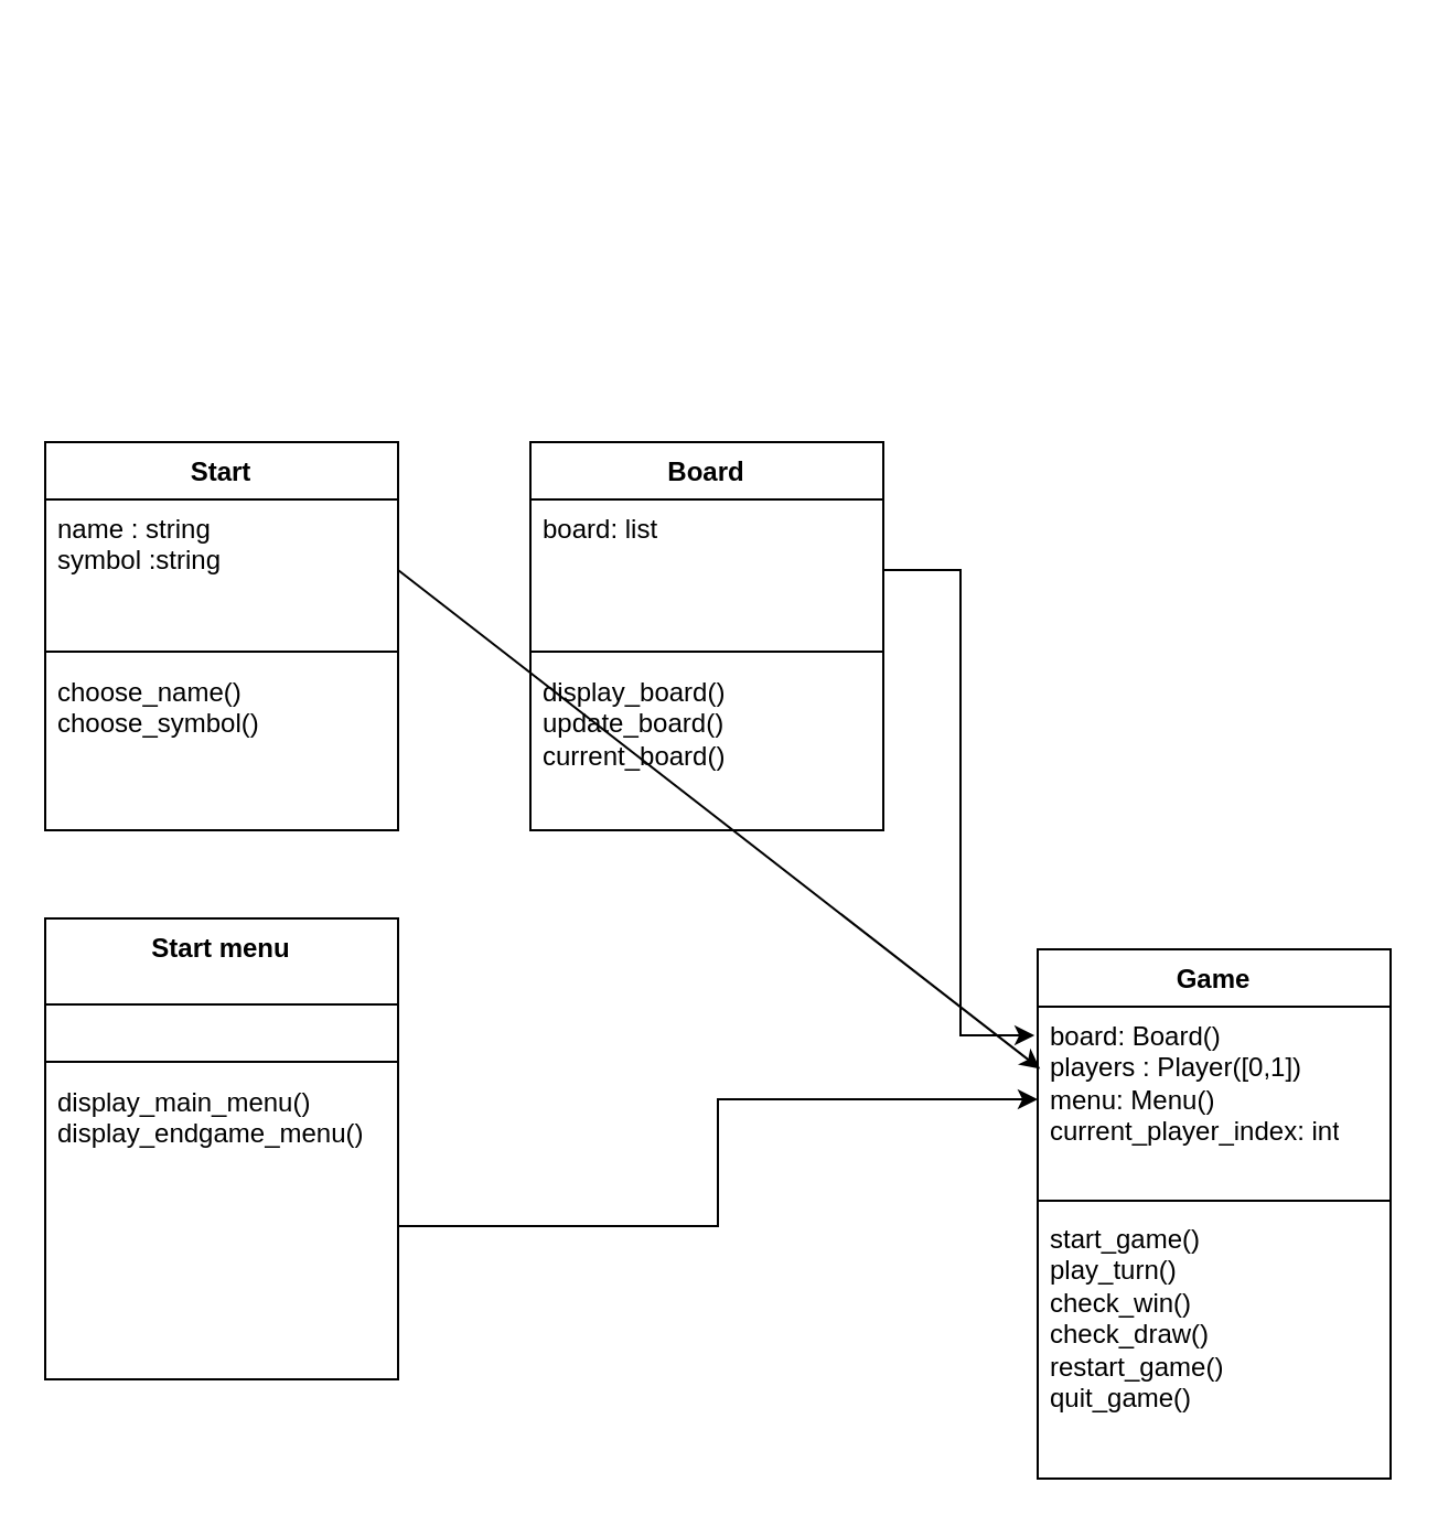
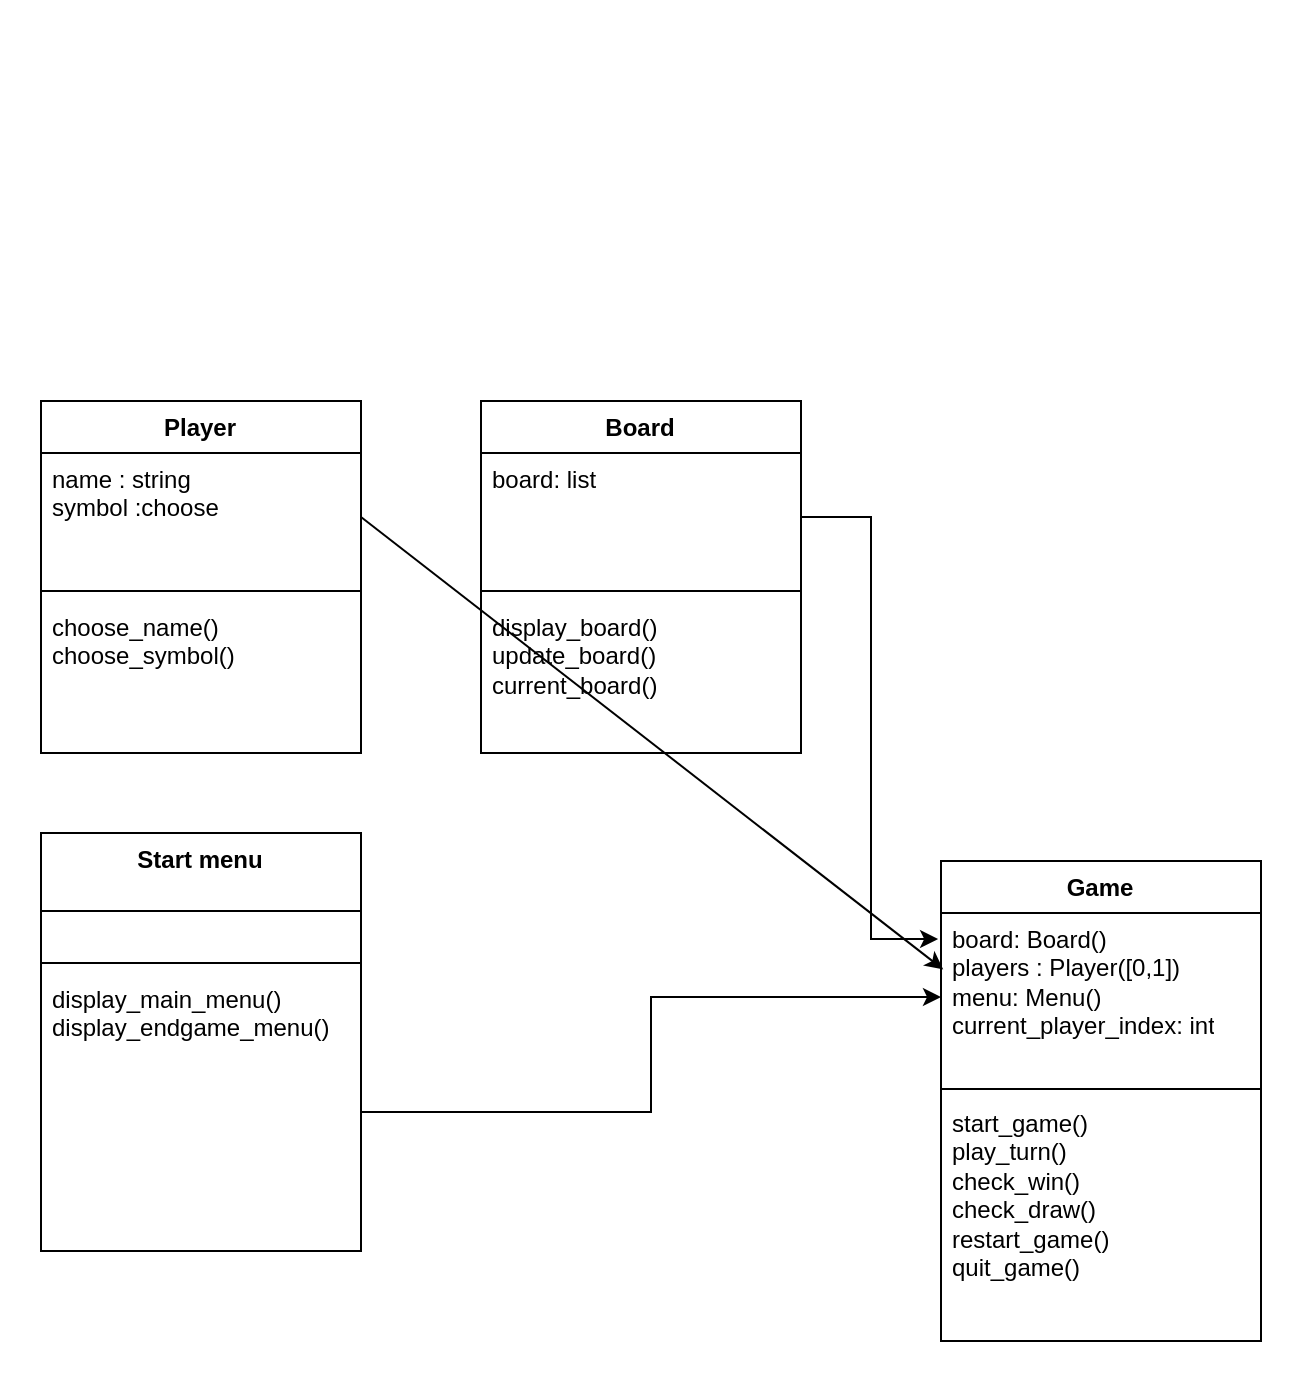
- <mxCell id="5" value="Start" style="swimlane;fontStyle=1;align=center;verticalAlign=top;childLayout=stackLayout;horizontal=1;startSize=26;horizontalStack=0;resizeParent=1;resizeParentMax=0;resizeLast=0;collapsible=1;marginBottom=0;whiteSpace=wrap;html=1;" vertex="1" parent="1"><mxGeometry x="20" y="200" width="160" height="176" as="geometry" /></mxCell>
+ <mxCell id="5" value="Player" style="swimlane;fontStyle=1;align=center;verticalAlign=top;childLayout=stackLayout;horizontal=1;startSize=26;horizontalStack=0;resizeParent=1;resizeParentMax=0;resizeLast=0;collapsible=1;marginBottom=0;whiteSpace=wrap;html=1;" vertex="1" parent="1"><mxGeometry x="20" y="200" width="160" height="176" as="geometry" /></mxCell>
- <mxCell id="6" value="name : string&lt;div&gt;symbol :string&lt;/div&gt;" style="text;strokeColor=none;fillColor=none;align=left;verticalAlign=top;spacingLeft=4;spacingRight=4;overflow=hidden;rotatable=0;points=[[0,0.5],[1,0.5]];portConstraint=eastwest;whiteSpace=wrap;html=1;" vertex="1" parent="5"><mxGeometry y="26" width="160" height="64" as="geometry" /></mxCell>
+ <mxCell id="6" value="name : string&lt;div&gt;symbol :choose&lt;/div&gt;" style="text;strokeColor=none;fillColor=none;align=left;verticalAlign=top;spacingLeft=4;spacingRight=4;overflow=hidden;rotatable=0;points=[[0,0.5],[1,0.5]];portConstraint=eastwest;whiteSpace=wrap;html=1;" vertex="1" parent="5"><mxGeometry y="26" width="160" height="64" as="geometry" /></mxCell>
